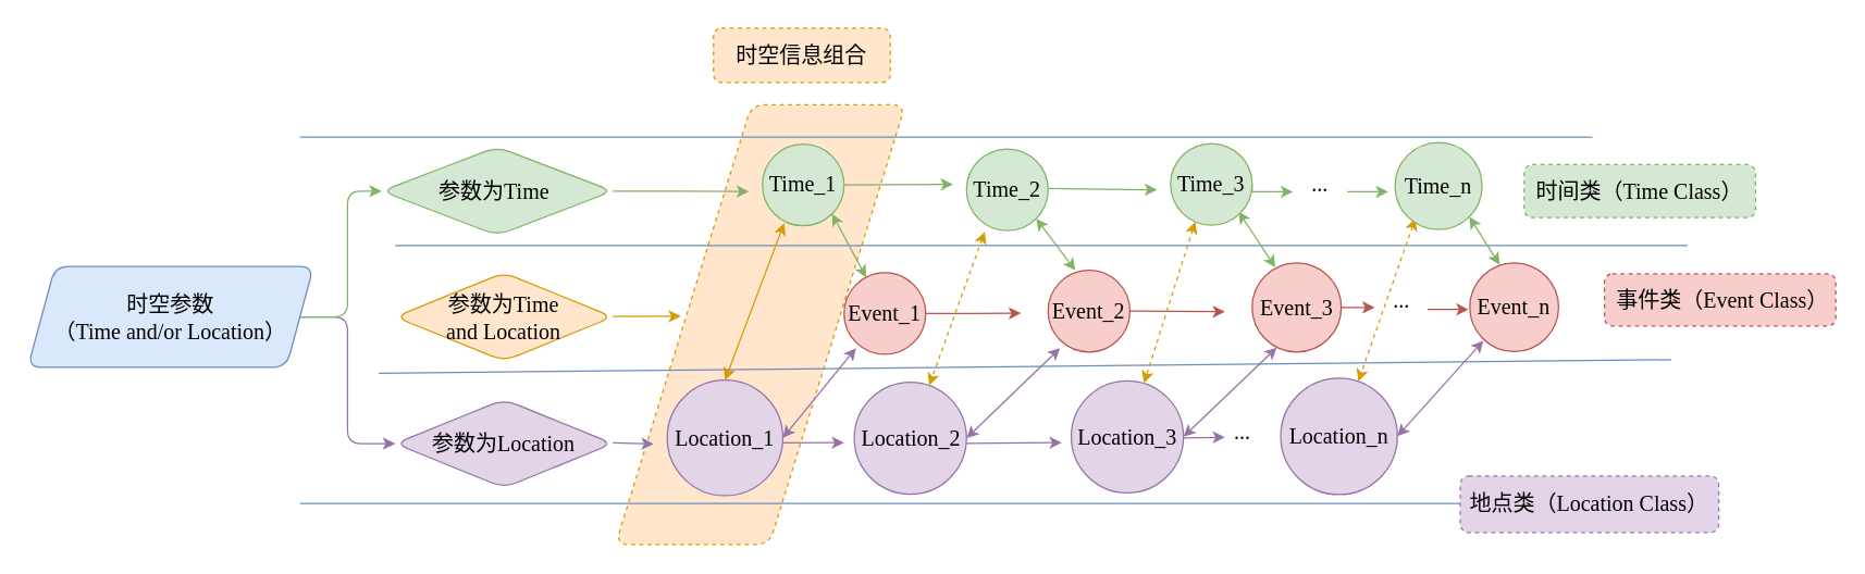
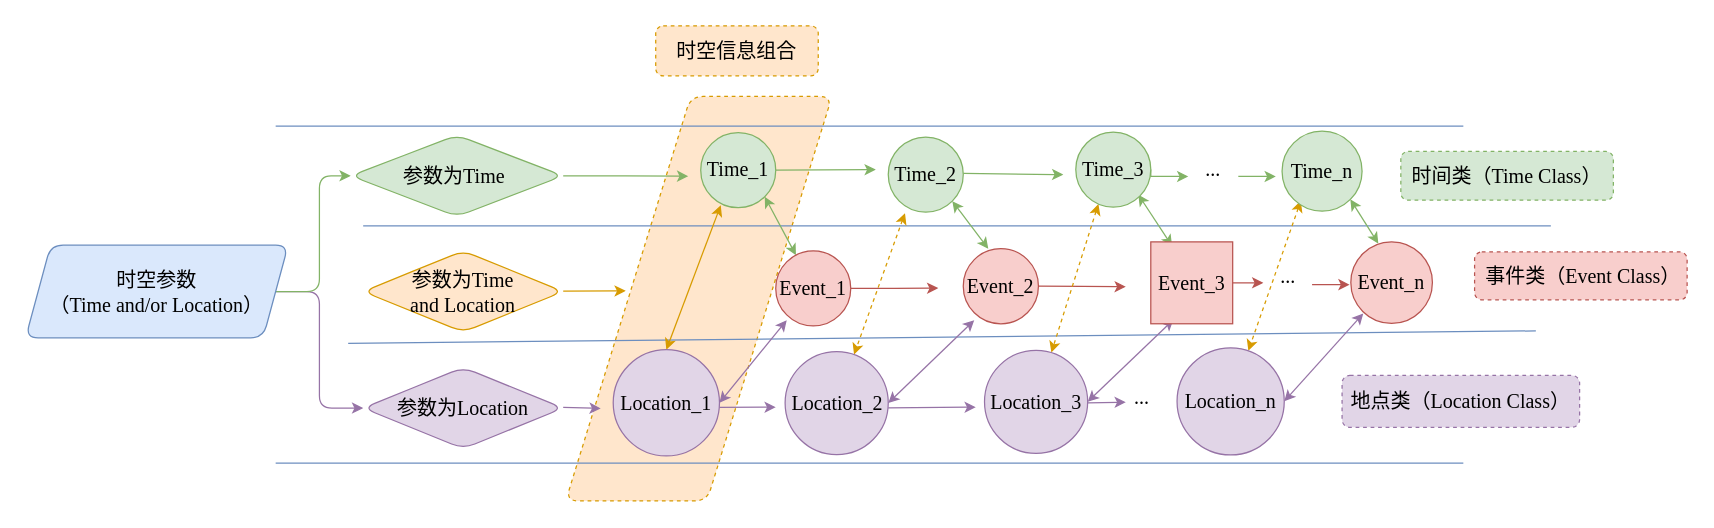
- <mxCell id="37" value="&lt;font style=&quot;font-size: 16px;&quot;&gt;&lt;span style=&quot;font-size: 16px;&quot;&gt;Event_3&lt;/span&gt;&lt;/font&gt;" style="ellipse;whiteSpace=wrap;html=1;aspect=fixed;strokeWidth=1;fillColor=#f8cecc;strokeColor=#b85450;fontSize=16;fontStyle=0;fontFamily=Times New Roman;" parent="1" vertex="1"><mxGeometry x="920" y="192.81" width="65.5" height="65.5" as="geometry" /></mxCell>
+ <mxCell id="37" value="&lt;font style=&quot;font-size: 16px;&quot;&gt;&lt;span style=&quot;font-size: 16px;&quot;&gt;Event_3&lt;/span&gt;&lt;/font&gt;" style="whiteSpace=wrap;html=1;aspect=fixed;strokeWidth=1;fillColor=#f8cecc;strokeColor=#b85450;fontSize=16;fontStyle=0;fontFamily=Times New Roman;rounded=0;" parent="1" vertex="1"><mxGeometry x="920" y="192.81" width="65.5" height="65.5" as="geometry" /></mxCell>
- <mxCell id="51" value="&lt;font style=&quot;font-size: 16px;&quot;&gt;&lt;font style=&quot;font-size: 16px;&quot;&gt;&lt;span style=&quot;font-size: 16px;&quot;&gt;地点类&lt;/span&gt;&lt;/font&gt;&lt;span style=&quot;font-size: 16px;&quot;&gt;（Location Class）&lt;/span&gt;&lt;/font&gt;" style="text;html=1;strokeColor=#9673a6;fillColor=#e1d5e7;align=center;verticalAlign=middle;whiteSpace=wrap;rounded=1;dashed=1;strokeWidth=1;fontSize=16;fontStyle=0;fontFamily=Times New Roman;" parent="1" vertex="1"><mxGeometry x="1073" y="349.63" width="190" height="41.5" as="geometry" /></mxCell>
+ <mxCell id="51" value="&lt;font style=&quot;font-size: 16px;&quot;&gt;&lt;font style=&quot;font-size: 16px;&quot;&gt;&lt;span style=&quot;font-size: 16px;&quot;&gt;地点类&lt;/span&gt;&lt;/font&gt;&lt;span style=&quot;font-size: 16px;&quot;&gt;（Location Class）&lt;/span&gt;&lt;/font&gt;" style="text;html=1;strokeColor=#9673a6;fillColor=#e1d5e7;align=center;verticalAlign=middle;whiteSpace=wrap;rounded=1;dashed=1;strokeWidth=1;fontSize=16;fontStyle=0;fontFamily=Times New Roman;" parent="1" vertex="1"><mxGeometry x="1073" y="299.63" width="190" height="41.5" as="geometry" /></mxCell>
